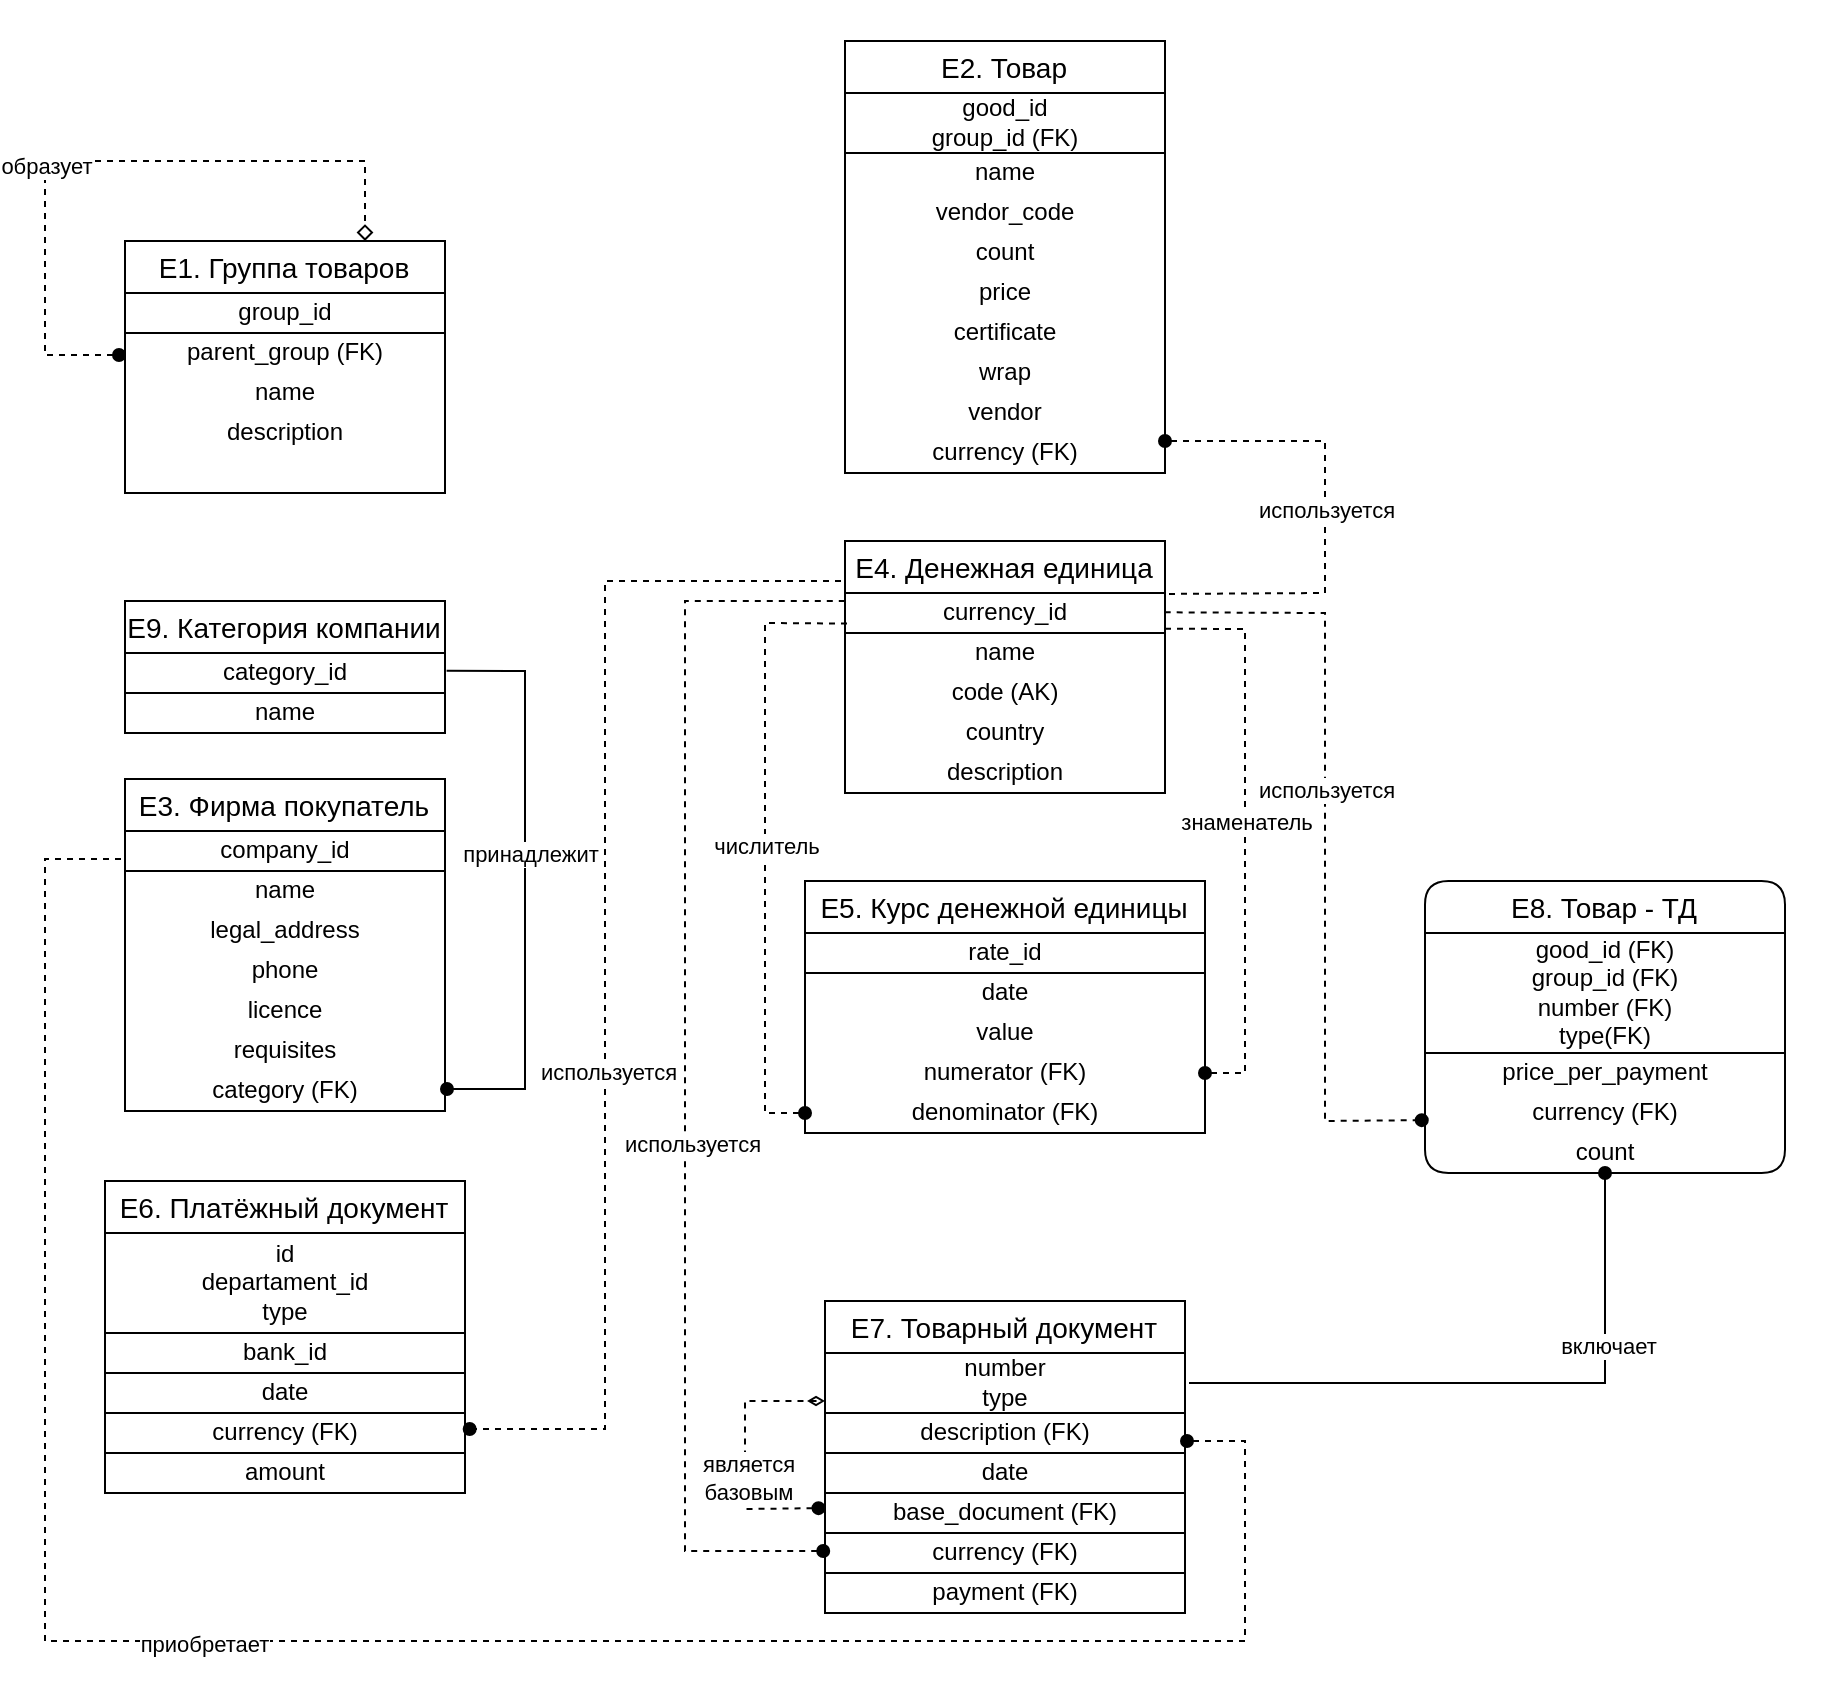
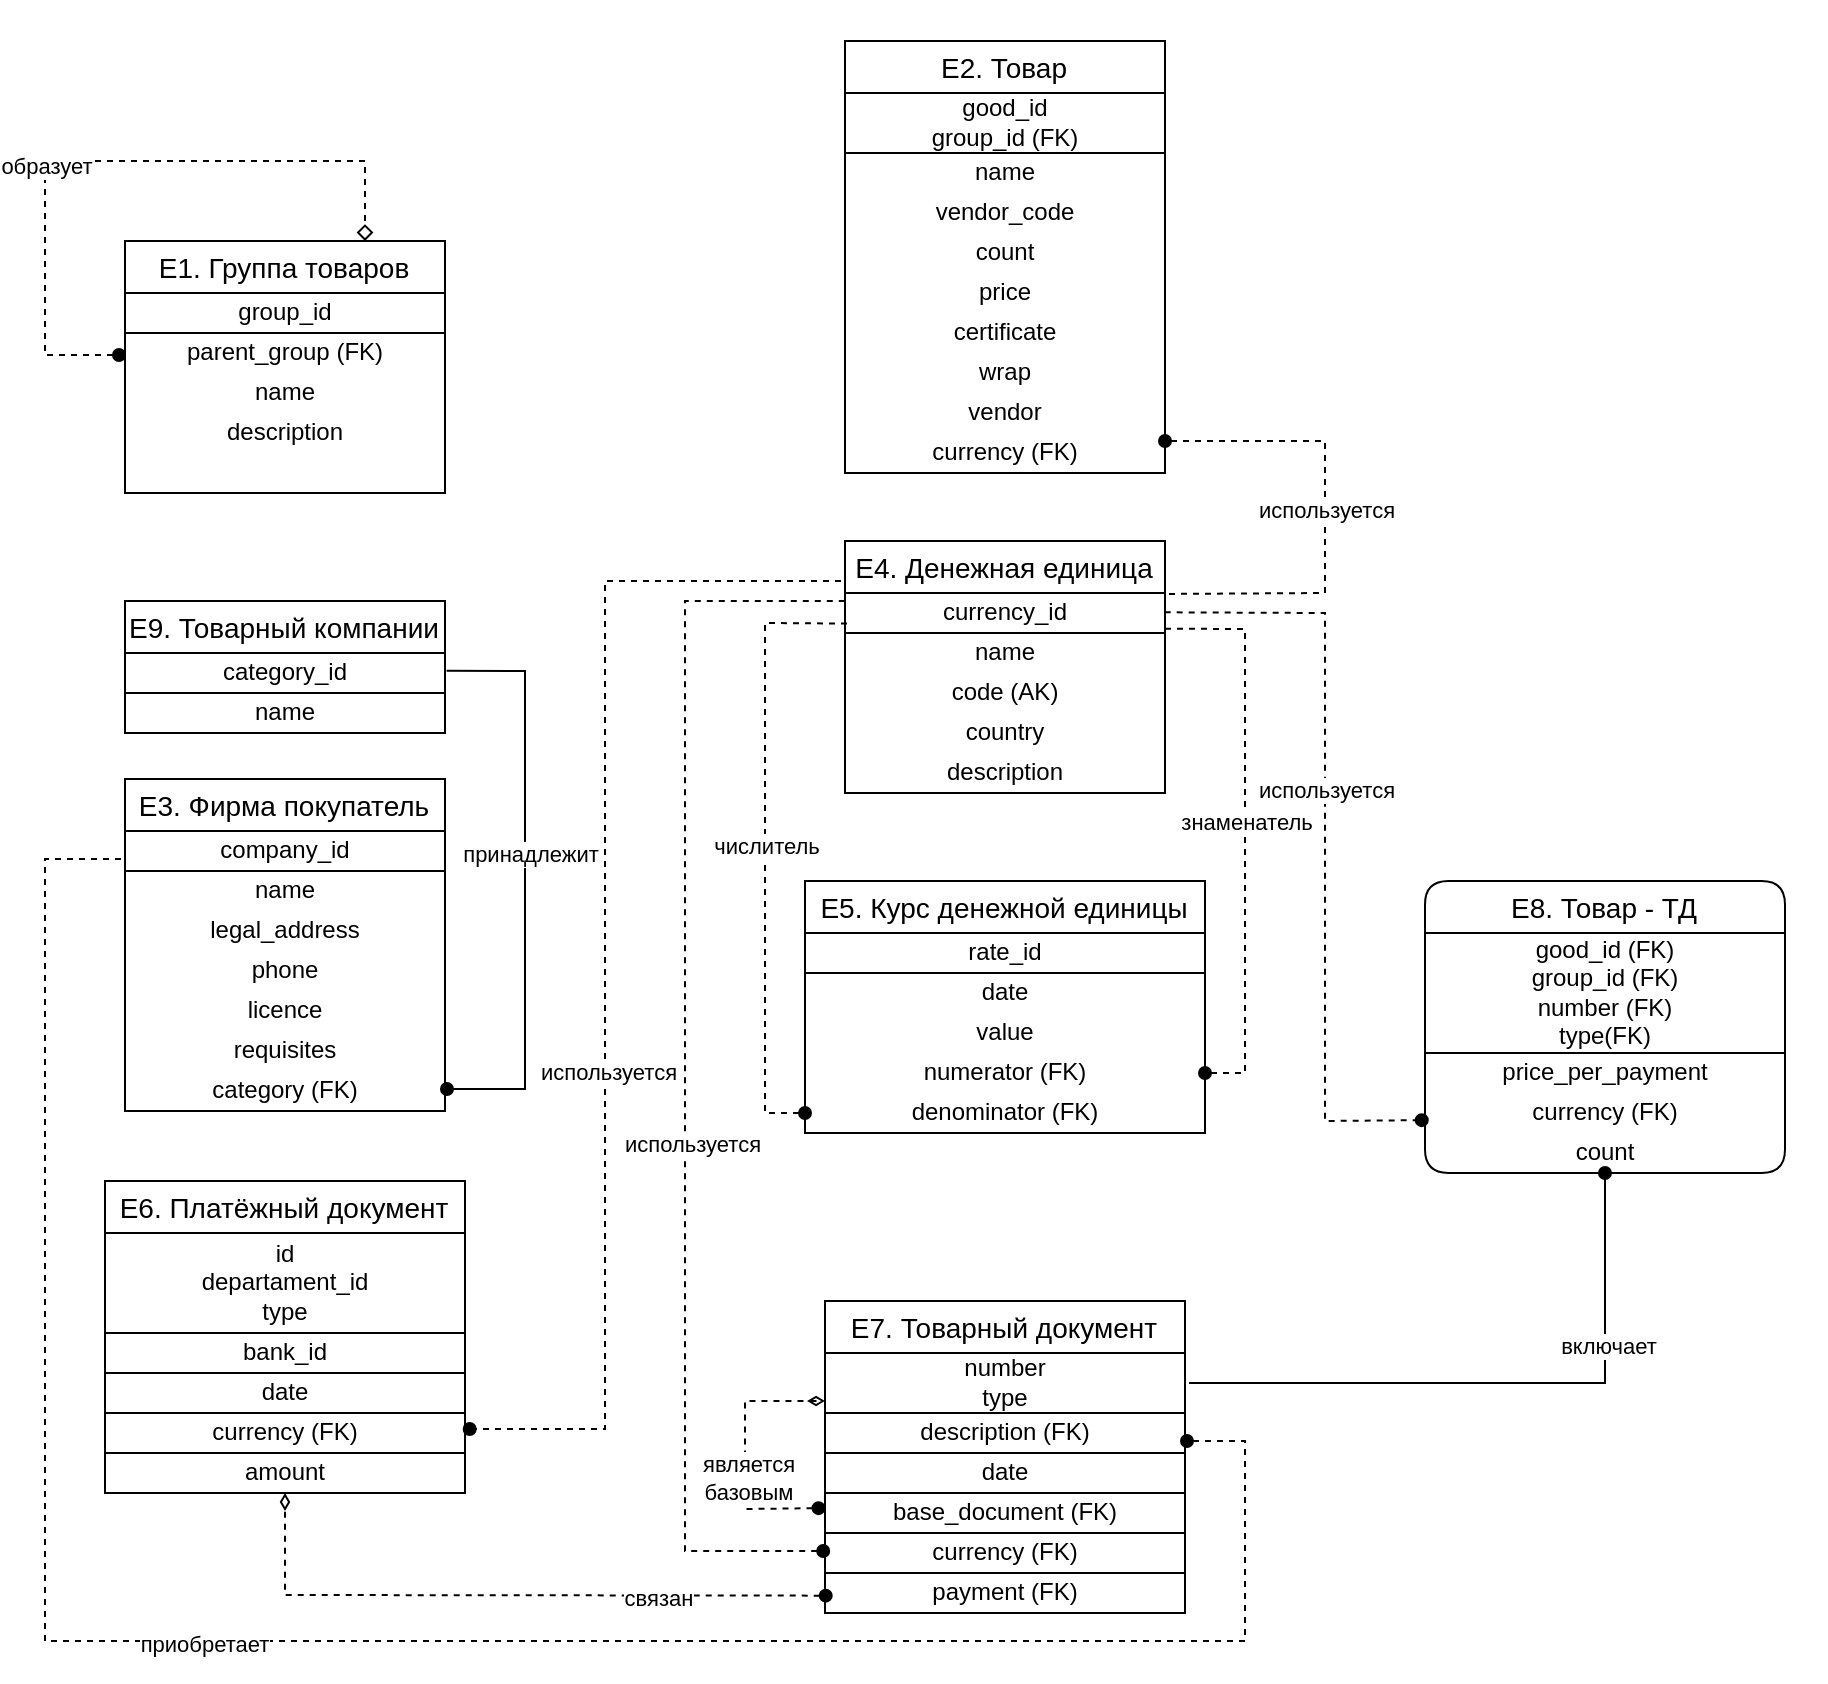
- <mxCell id="74" value="E9. Категория компании" style="swimlane;fontStyle=0;childLayout=stackLayout;horizontal=1;startSize=26;horizontalStack=0;resizeParent=1;resizeParentMax=0;resizeLast=0;collapsible=1;marginBottom=0;align=center;fontSize=14;" parent="1" vertex="1"><mxGeometry x="60" y="300" width="160" height="66" as="geometry" /></mxCell>
+ <mxCell id="74" value="E9. Товарный компании" style="swimlane;fontStyle=0;childLayout=stackLayout;horizontal=1;startSize=26;horizontalStack=0;resizeParent=1;resizeParentMax=0;resizeLast=0;collapsible=1;marginBottom=0;align=center;fontSize=14;" parent="1" vertex="1"><mxGeometry x="60" y="300" width="160" height="66" as="geometry" /></mxCell>
+ <mxCell id="59" value="" style="endArrow=diamondThin;html=1;entryX=0.5;entryY=1;entryDx=0;entryDy=0;exitX=0.002;exitY=0.566;exitDx=0;exitDy=0;rounded=0;endFill=0;exitPerimeter=0;dashed=1;startArrow=oval;startFill=1;" parent="1" source="52" target="40" edge="1"><mxGeometry width="50" height="50" relative="1" as="geometry"><mxPoint x="160" y="730" as="sourcePoint" /><mxPoint x="210" y="680" as="targetPoint" /><Array as="points"><mxPoint x="140" y="797" /></Array></mxGeometry></mxCell>
+ <mxCell id="60" value="связан" style="edgeLabel;html=1;align=center;verticalAlign=middle;resizable=0;points=[];" parent="59" vertex="1" connectable="0"><mxGeometry x="-0.48" y="1" relative="1" as="geometry"><mxPoint as="offset" /></mxGeometry></mxCell>
